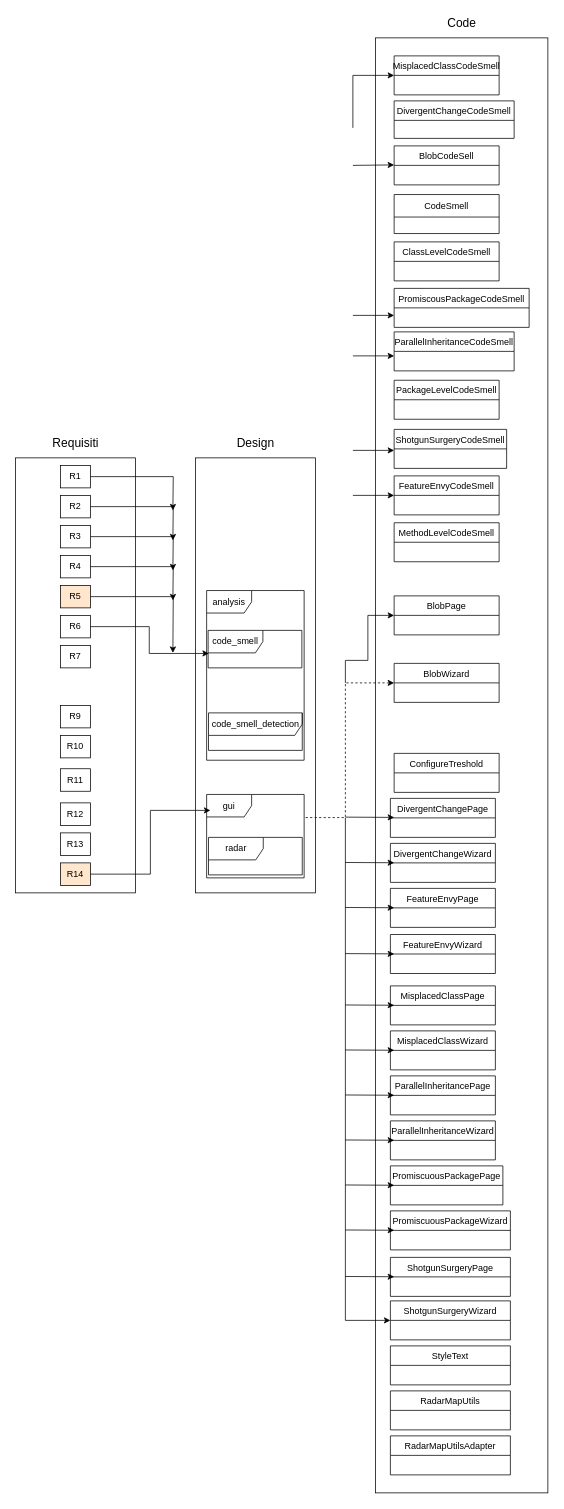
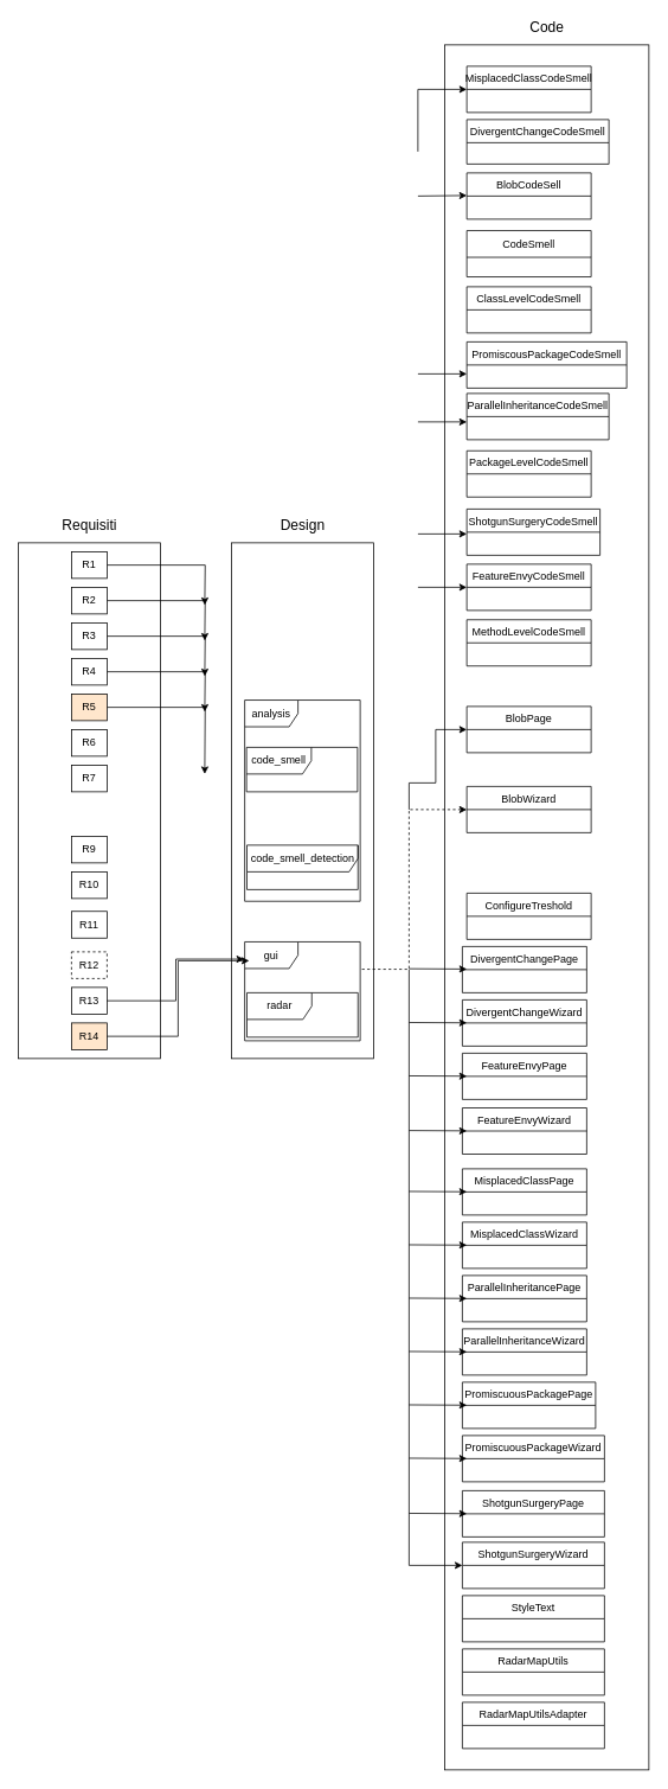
- <mxCell id="61" style="edgeStyle=orthogonalEdgeStyle;rounded=0;orthogonalLoop=1;jettySize=auto;html=1;entryX=0.008;entryY=0.615;entryDx=0;entryDy=0;entryPerimeter=0;fontSize=16;" edge="1" parent="1" source="14" target="25"><mxGeometry relative="1" as="geometry" /></mxCell>
- <mxCell id="19" value="R12" style="rounded=0;whiteSpace=wrap;html=1;" vertex="1" parent="1"><mxGeometry x="80" y="1070" width="40" height="30" as="geometry" /></mxCell>
+ <mxCell id="19" value="R12" style="rounded=0;whiteSpace=wrap;html=1;dashed=1;" vertex="1" parent="1"><mxGeometry x="80" y="1070" width="40" height="30" as="geometry" /></mxCell>
+ <mxCell id="64" style="edgeStyle=orthogonalEdgeStyle;rounded=0;orthogonalLoop=1;jettySize=auto;html=1;entryX=-0.006;entryY=0.175;entryDx=0;entryDy=0;entryPerimeter=0;fontSize=16;" edge="1" parent="1" source="20" target="27"><mxGeometry relative="1" as="geometry" /></mxCell>
